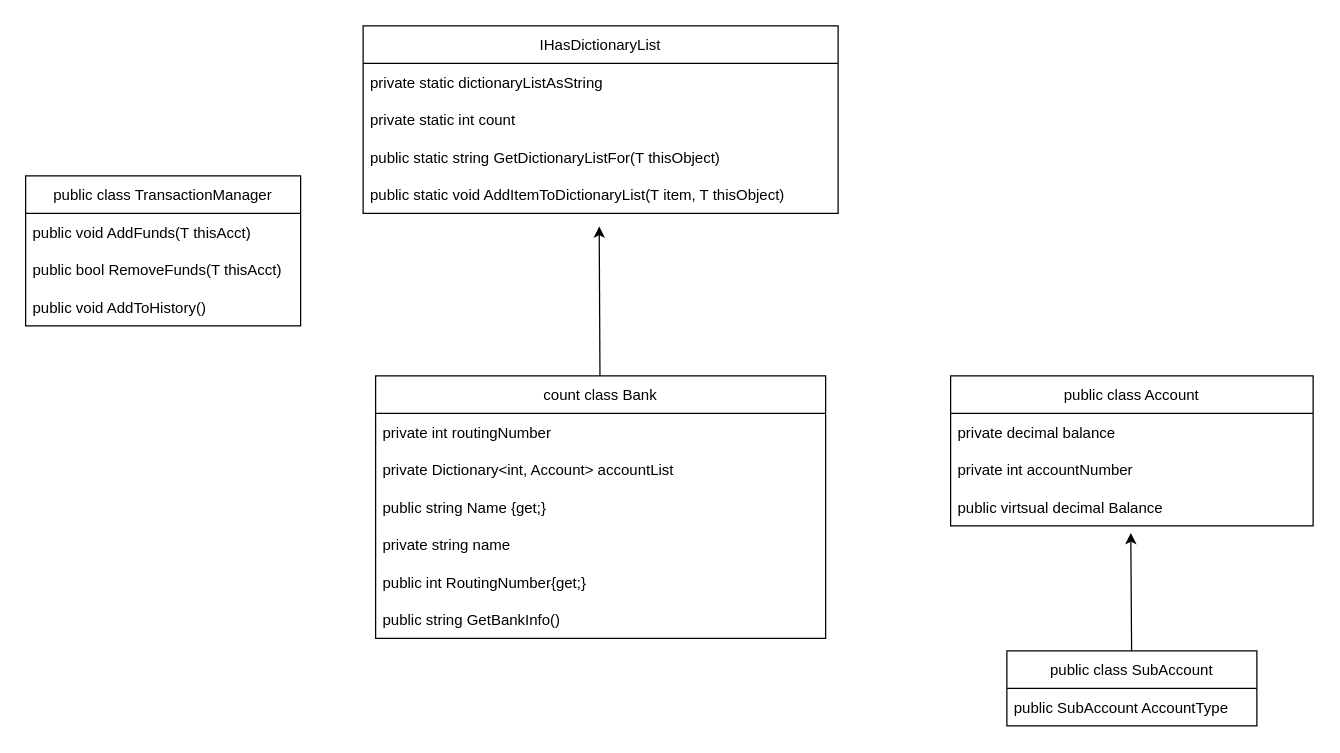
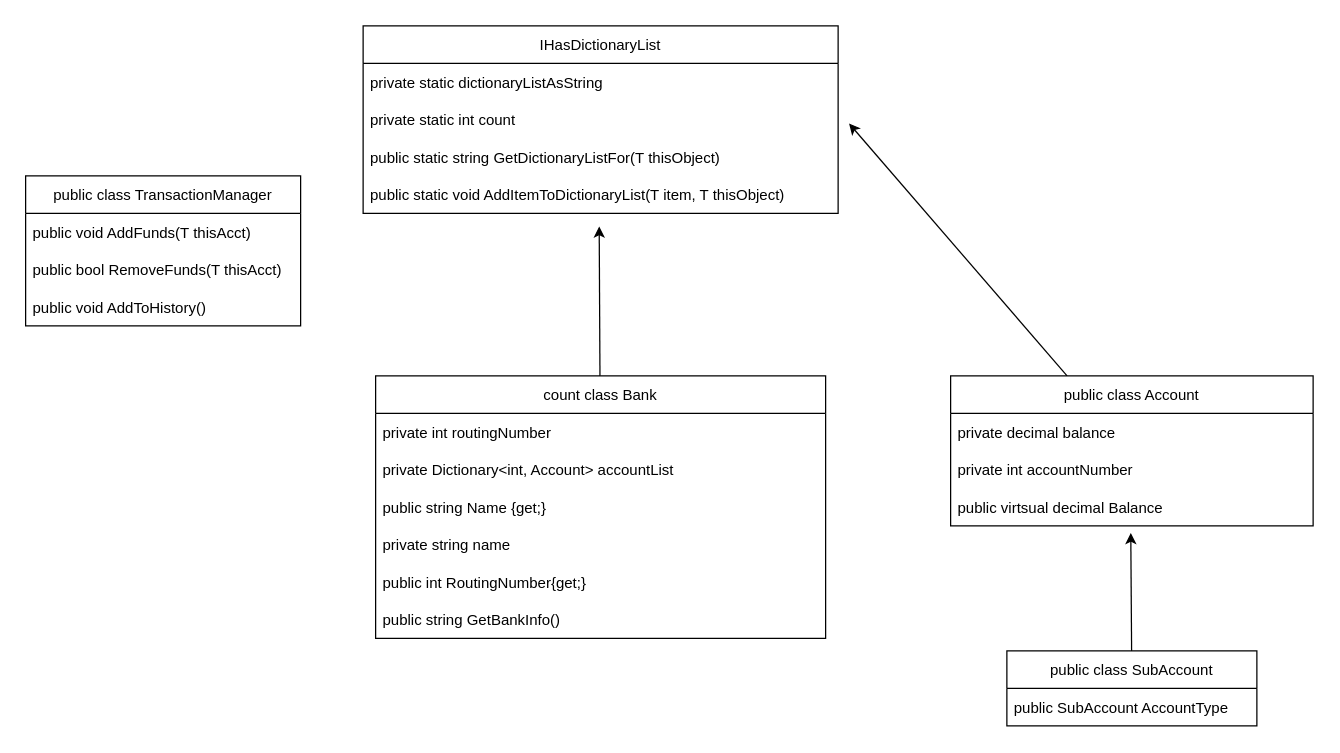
+ <mxCell id="15" style="edgeStyle=none;html=1;entryX=1.023;entryY=0.602;entryDx=0;entryDy=0;entryPerimeter=0;" edge="1" parent="1" source="16" target="12"><mxGeometry relative="1" as="geometry" /></mxCell>
